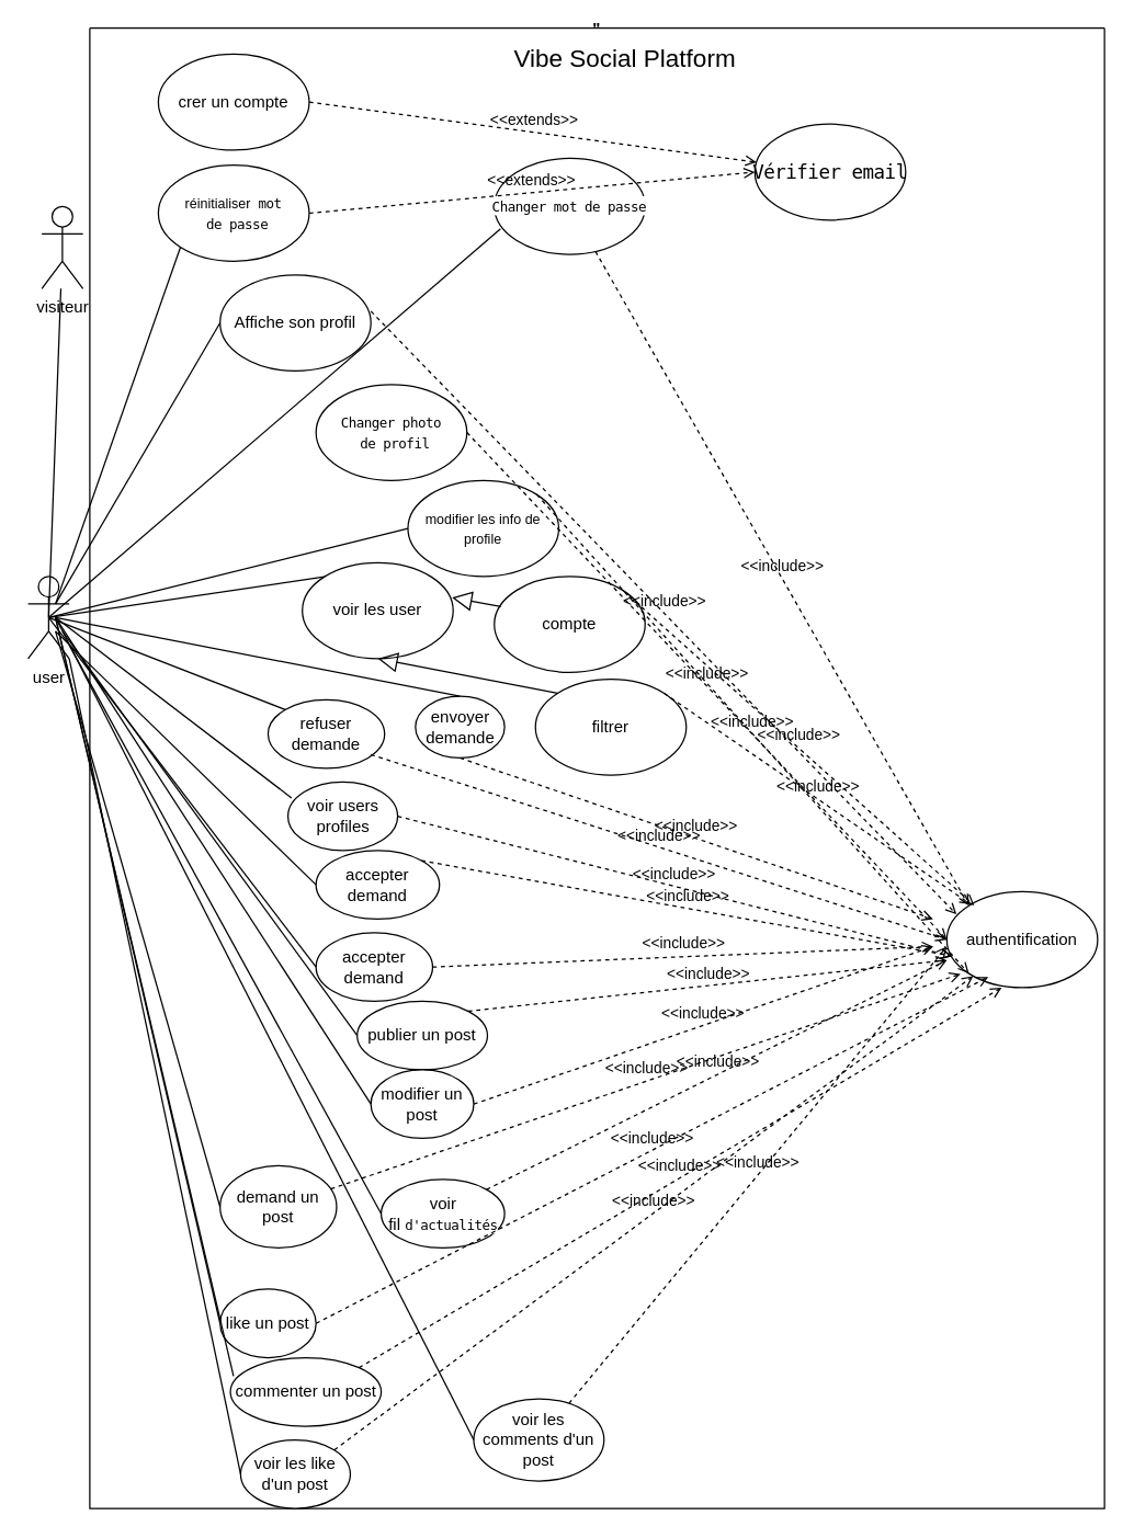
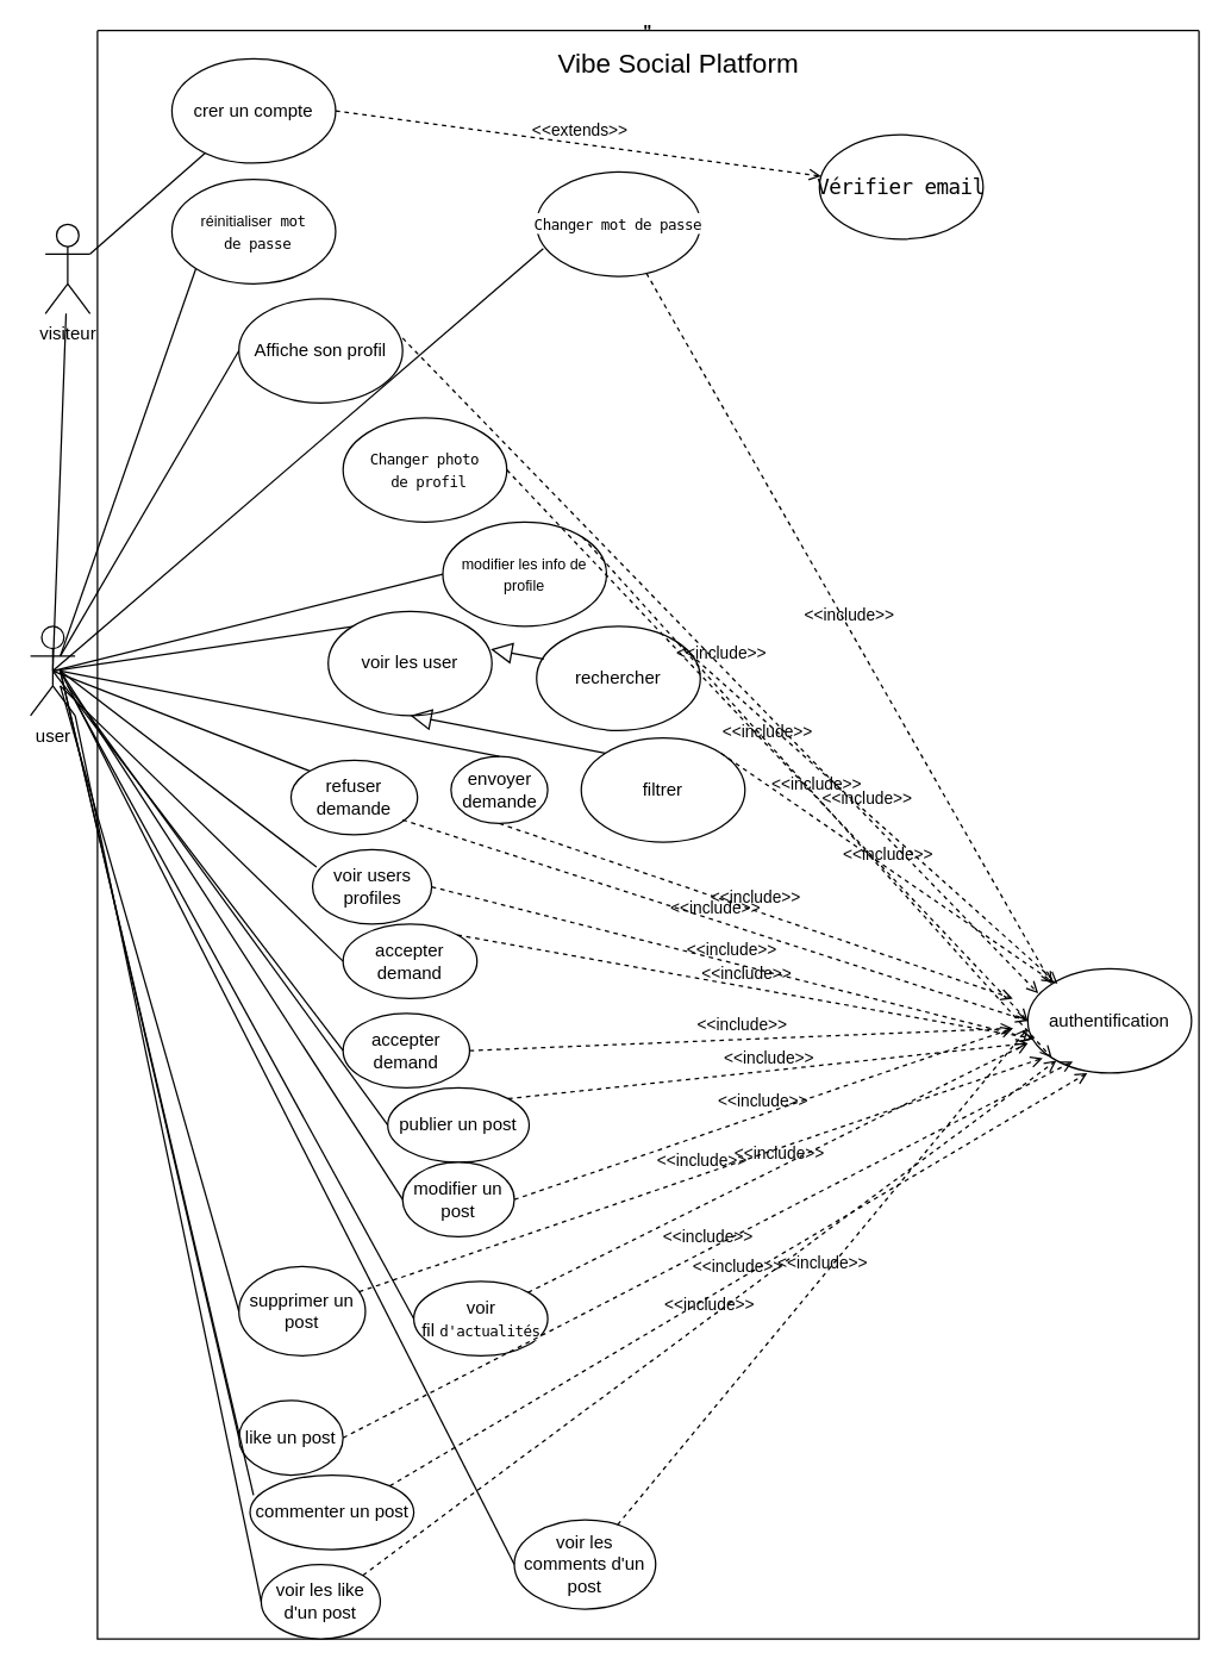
+ <mxCell id="46" value="" style="endArrow=none;html=1;rounded=0;exitX=1;exitY=0.333;exitDx=0;exitDy=0;exitPerimeter=0;" edge="1" parent="1" source="42" target="3"><mxGeometry width="50" height="50" relative="1" as="geometry"><mxPoint x="55" y="190" as="sourcePoint" /><mxPoint x="146" y="250" as="targetPoint" /></mxGeometry></mxCell>
- <mxCell id="15" value="&amp;lt;&amp;lt;extends&amp;gt;&amp;gt;" style="html=1;verticalAlign=bottom;labelBackgroundColor=none;endArrow=open;endFill=0;dashed=1;rounded=0;entryX=0;entryY=0.5;entryDx=0;entryDy=0;exitX=1;exitY=0.5;exitDx=0;exitDy=0;" edge="1" parent="2" source="4" target="13"><mxGeometry width="160" relative="1" as="geometry"><mxPoint x="110" y="200" as="sourcePoint" /><mxPoint x="270" y="200" as="targetPoint" /></mxGeometry></mxCell>
- <mxCell id="7" value="compte" style="ellipse;whiteSpace=wrap;html=1;" vertex="1" parent="2"><mxGeometry x="295" y="400" width="110" height="70" as="geometry" /></mxCell>
+ <mxCell id="7" value="rechercher" style="ellipse;whiteSpace=wrap;html=1;" vertex="1" parent="2"><mxGeometry x="295" y="400" width="110" height="70" as="geometry" /></mxCell>
- <mxCell id="29" value="demand un post" style="ellipse;whiteSpace=wrap;html=1;" vertex="1" parent="2"><mxGeometry x="95" y="830" width="85" height="60" as="geometry" /></mxCell>
+ <mxCell id="29" value="supprimer un post" style="ellipse;whiteSpace=wrap;html=1;" vertex="1" parent="2"><mxGeometry x="95" y="830" width="85" height="60" as="geometry" /></mxCell>
